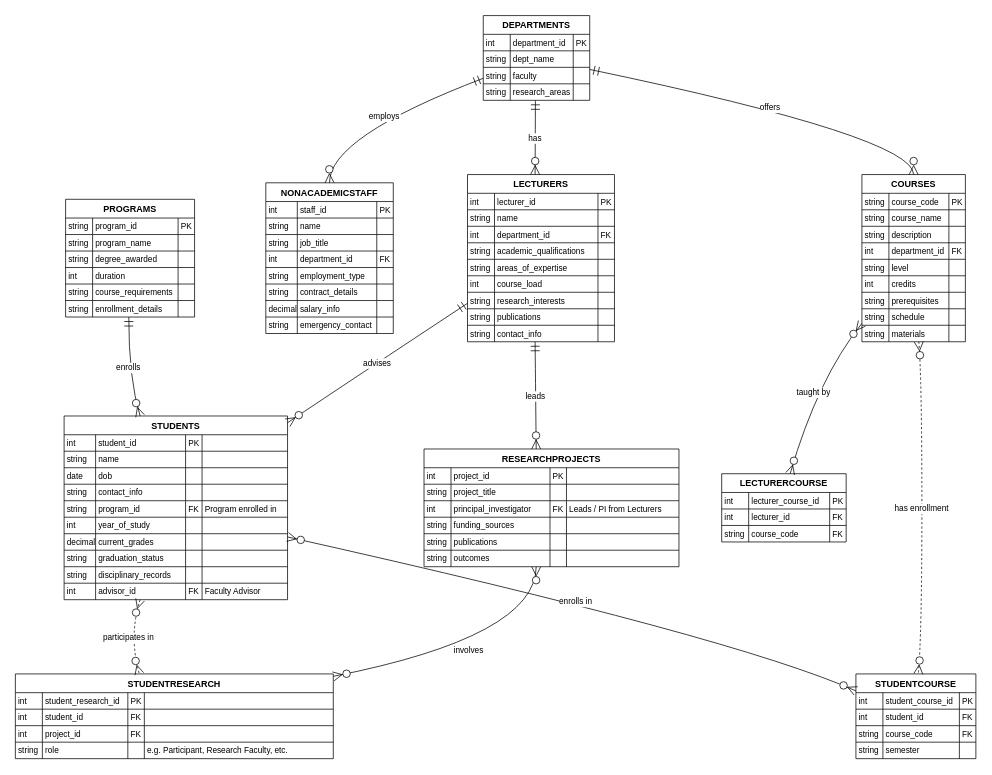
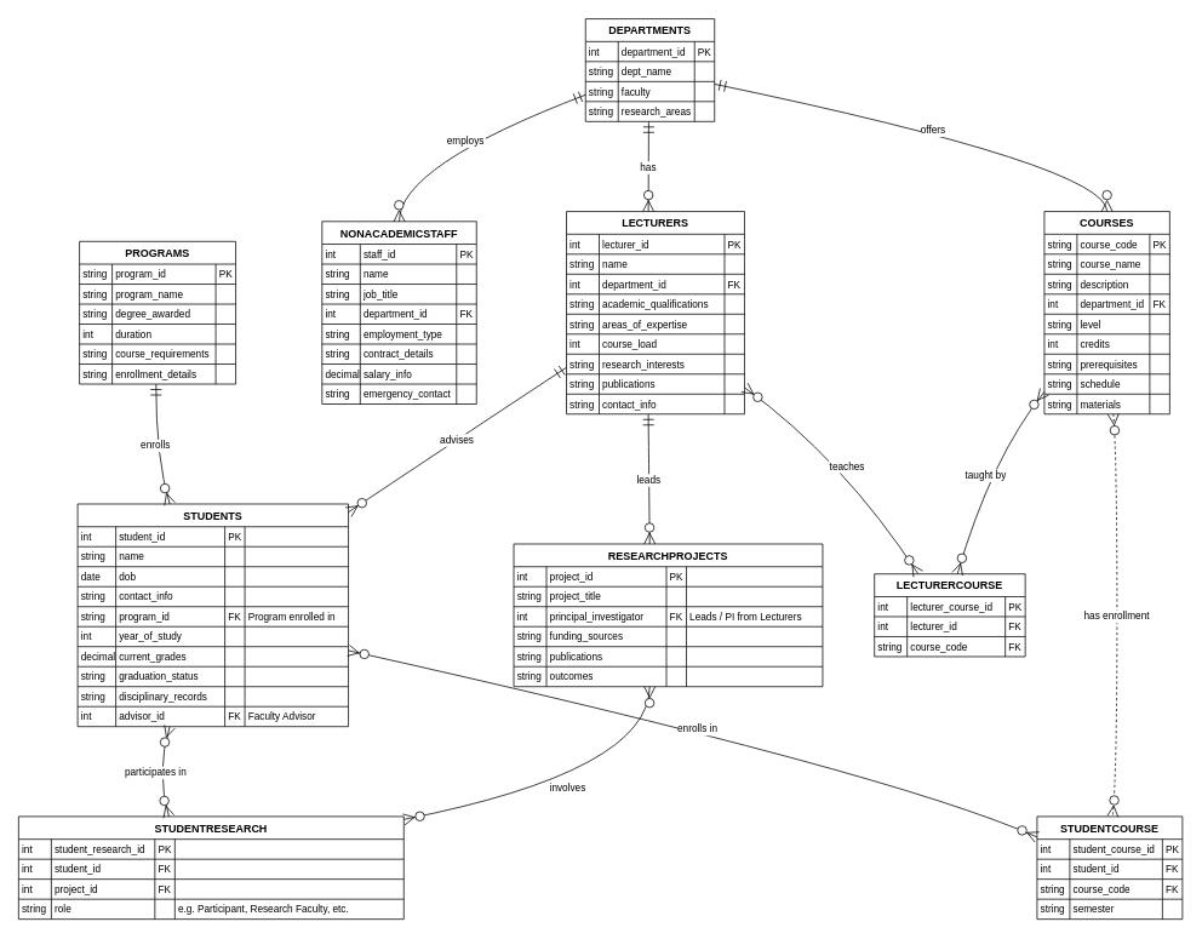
+ <mxCell id="286" value="teaches" style="curved=1;startArrow=ERzeroToMany;startSize=10;;endArrow=ERzeroToMany;endSize=10;;exitX=0.92;exitY=0.81;entryX=0.29;entryY=0;rounded=0;" edge="1" parent="1" source="53" target="250"><mxGeometry relative="1" as="geometry"><Array as="points"><mxPoint x="927" y="504" /></Array></mxGeometry></mxCell>
- <mxCell id="294" value="participates in" style="curved=1;startArrow=ERzeroToMany;startSize=10;endArrow=ERzeroToMany;endSize=10;exitX=0.34;exitY=1;entryX=0.39;entryY=0;rounded=0;dashed=1;" edge="1" parent="1" source="2" target="263"><mxGeometry relative="1" as="geometry"><Array as="points"><mxPoint x="171" y="848" /></Array></mxGeometry></mxCell>
+ <mxCell id="294" value="participates in" style="curved=1;startArrow=ERzeroToMany;startSize=10;;endArrow=ERzeroToMany;endSize=10;;exitX=0.34;exitY=1;entryX=0.39;entryY=0;rounded=0;" edge="1" parent="1" source="2" target="263"><mxGeometry relative="1" as="geometry"><Array as="points"><mxPoint x="171" y="848" /></Array></mxGeometry></mxCell>
